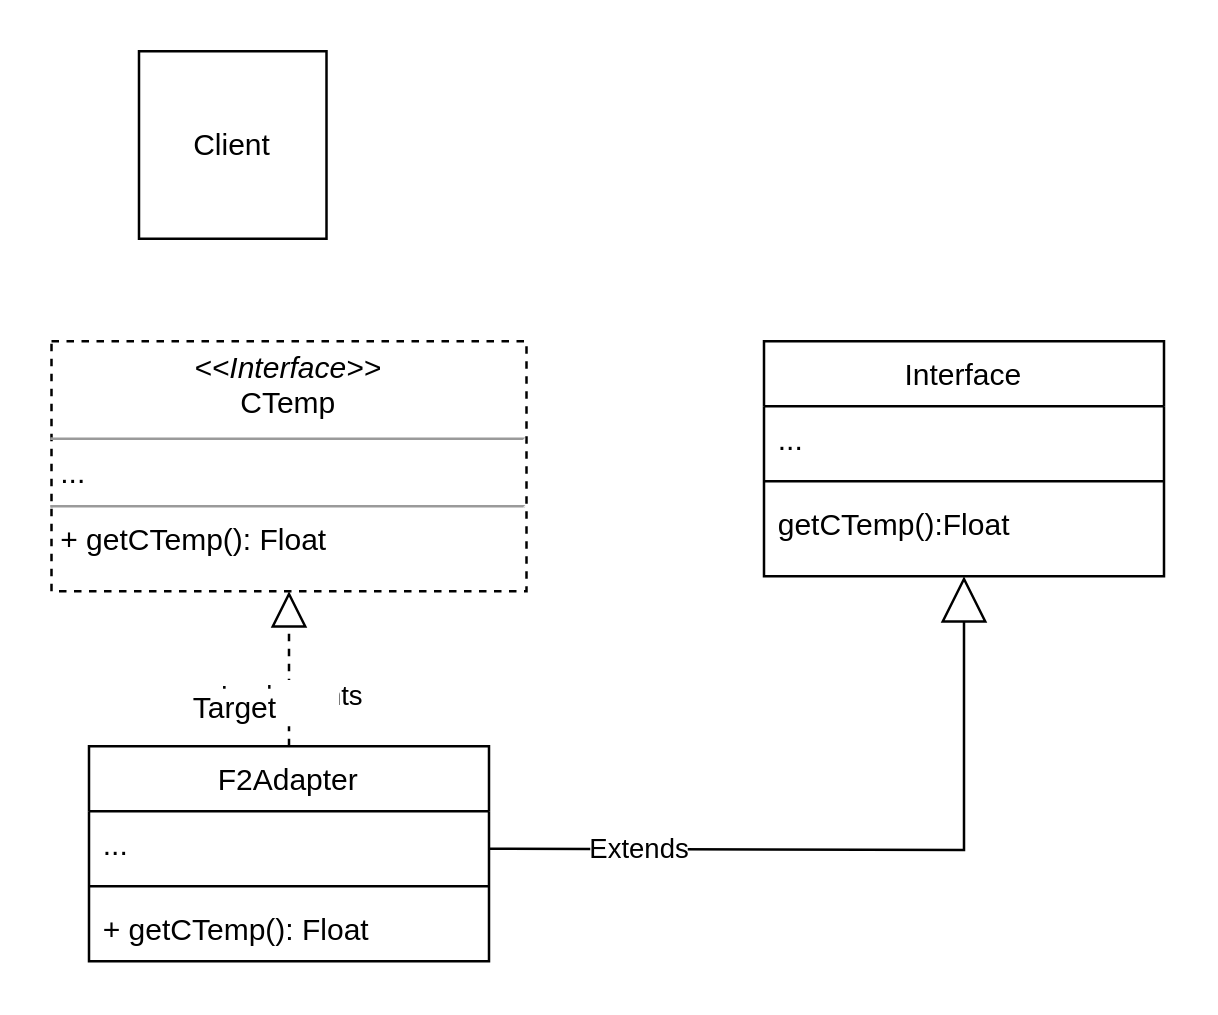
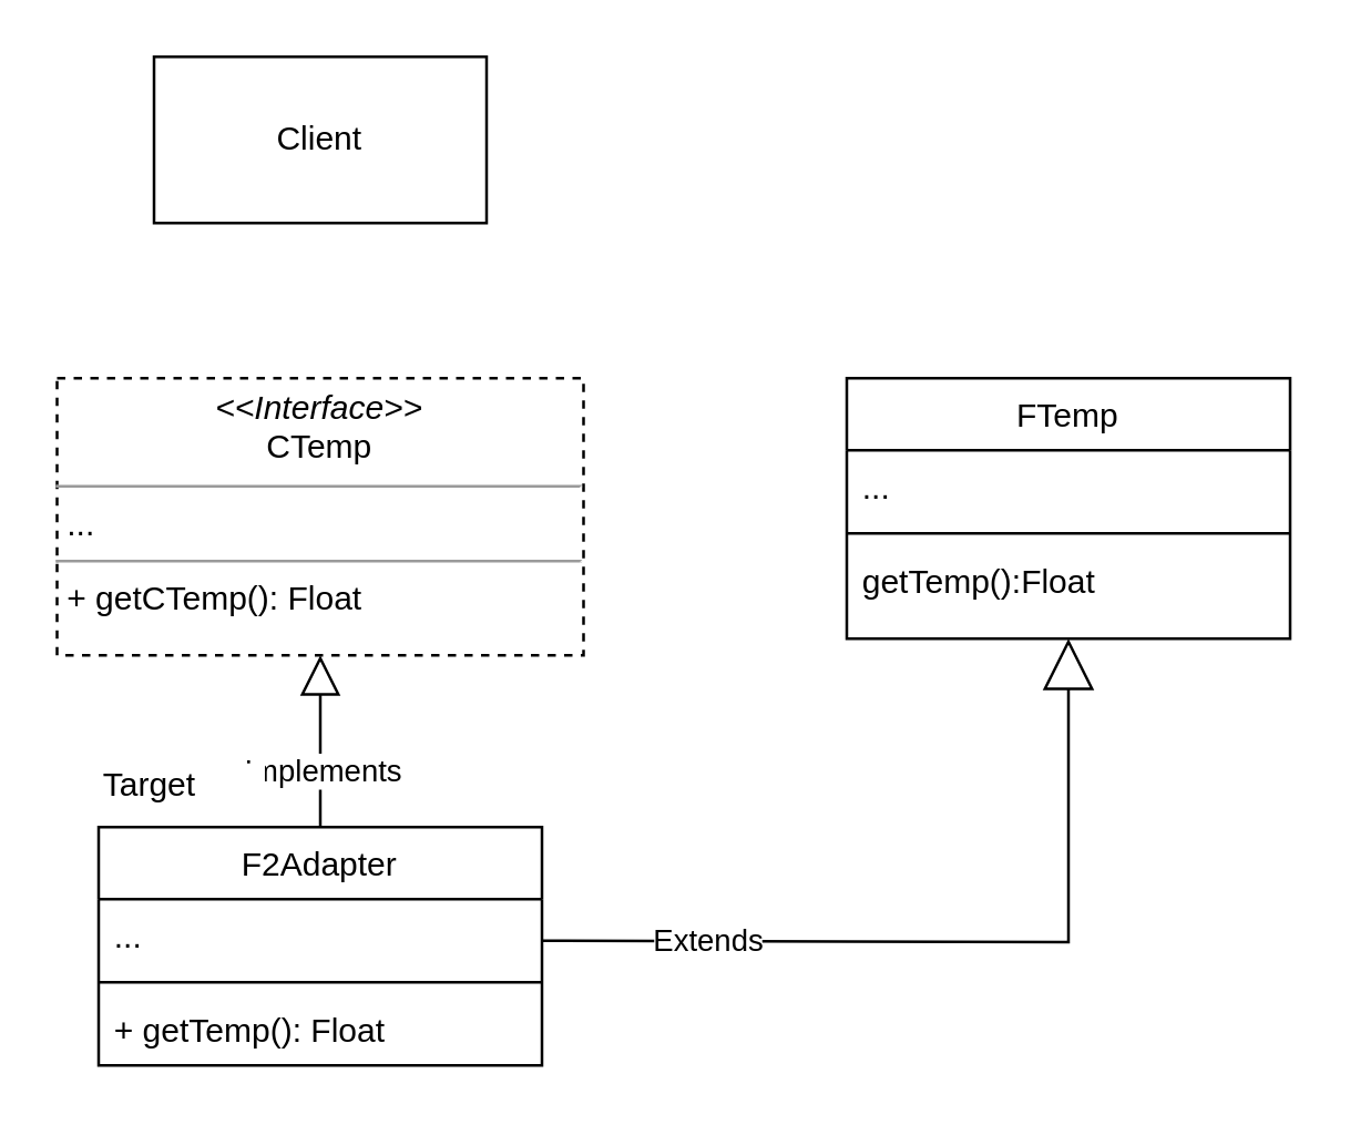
- <mxCell id="6" value="Client" style="rounded=0;whiteSpace=wrap;html=1;" parent="1" vertex="1"><mxGeometry x="55" y="20" width="75" height="75" as="geometry" /></mxCell>
+ <mxCell id="6" value="Client" style="rounded=0;whiteSpace=wrap;html=1;" parent="1" vertex="1"><mxGeometry x="55" y="20" width="120" height="60" as="geometry" /></mxCell>
- <mxCell id="2" value="Interface" style="swimlane;fontStyle=0;align=center;verticalAlign=top;childLayout=stackLayout;horizontal=1;startSize=26;horizontalStack=0;resizeParent=1;resizeLast=0;collapsible=1;marginBottom=0;rounded=0;shadow=0;strokeWidth=1;" parent="1" vertex="1"><mxGeometry x="305" y="136" width="160" height="94" as="geometry"><mxRectangle x="550" y="140" width="160" height="26" as="alternateBounds" /></mxGeometry></mxCell>
+ <mxCell id="2" value="FTemp" style="swimlane;fontStyle=0;align=center;verticalAlign=top;childLayout=stackLayout;horizontal=1;startSize=26;horizontalStack=0;resizeParent=1;resizeLast=0;collapsible=1;marginBottom=0;rounded=0;shadow=0;strokeWidth=1;" parent="1" vertex="1"><mxGeometry x="305" y="136" width="160" height="94" as="geometry"><mxRectangle x="550" y="140" width="160" height="26" as="alternateBounds" /></mxGeometry></mxCell>
- <mxCell id="5" value="getCTemp():Float" style="text;align=left;verticalAlign=top;spacingLeft=4;spacingRight=4;overflow=hidden;rotatable=0;points=[[0,0.5],[1,0.5]];portConstraint=eastwest;" parent="2" vertex="1"><mxGeometry y="60" width="160" height="26" as="geometry" /></mxCell>
+ <mxCell id="5" value="getTemp():Float" style="text;align=left;verticalAlign=top;spacingLeft=4;spacingRight=4;overflow=hidden;rotatable=0;points=[[0,0.5],[1,0.5]];portConstraint=eastwest;" parent="2" vertex="1"><mxGeometry y="60" width="160" height="26" as="geometry" /></mxCell>
- <mxCell id="13" value="" style="endArrow=block;dashed=1;endFill=0;endSize=12;html=1;rounded=0;strokeColor=default;entryX=0.5;entryY=1;entryDx=0;entryDy=0;exitX=0.5;exitY=0;exitDx=0;exitDy=0;edgeStyle=orthogonalEdgeStyle;" parent="1" source="9" target="7" edge="1"><mxGeometry width="160" relative="1" as="geometry"><mxPoint x="145" y="500" as="sourcePoint" /><mxPoint x="305" y="500" as="targetPoint" /></mxGeometry></mxCell>
+ <mxCell id="13" value="" style="endArrow=block;dashed=0;endFill=0;endSize=12;html=1;rounded=0;strokeColor=default;entryX=0.5;entryY=1;entryDx=0;entryDy=0;exitX=0.5;exitY=0;exitDx=0;exitDy=0;edgeStyle=orthogonalEdgeStyle;" parent="1" source="9" target="7" edge="1"><mxGeometry width="160" relative="1" as="geometry"><mxPoint x="145" y="500" as="sourcePoint" /><mxPoint x="305" y="500" as="targetPoint" /></mxGeometry></mxCell>
- <mxCell id="15" value="Target" style="rounded=0;whiteSpace=wrap;html=1;strokeColor=none;align=left;" parent="1" vertex="1"><mxGeometry x="75" y="275" width="60" height="15" as="geometry" /></mxCell>
+ <mxCell id="15" value="Target" style="rounded=0;whiteSpace=wrap;html=1;strokeColor=none;align=left;" parent="1" vertex="1"><mxGeometry x="35" y="275" width="60" height="15" as="geometry" /></mxCell>
- <mxCell id="12" value="+ getCTemp(): Float" style="text;strokeColor=none;fillColor=none;align=left;verticalAlign=top;spacingLeft=4;spacingRight=4;overflow=hidden;rotatable=0;points=[[0,0.5],[1,0.5]];portConstraint=eastwest;" parent="9" vertex="1"><mxGeometry y="60" width="160" height="26" as="geometry" /></mxCell>
+ <mxCell id="12" value="+ getTemp(): Float" style="text;strokeColor=none;fillColor=none;align=left;verticalAlign=top;spacingLeft=4;spacingRight=4;overflow=hidden;rotatable=0;points=[[0,0.5],[1,0.5]];portConstraint=eastwest;" parent="9" vertex="1"><mxGeometry y="60" width="160" height="26" as="geometry" /></mxCell>
